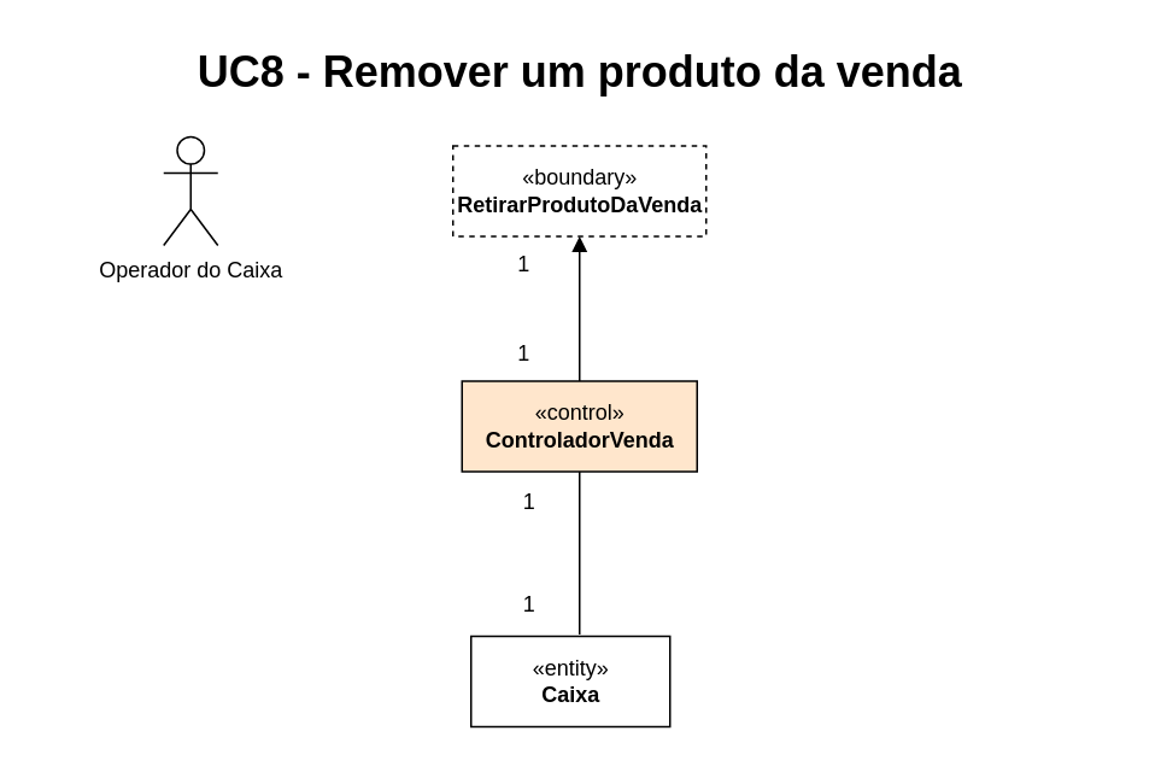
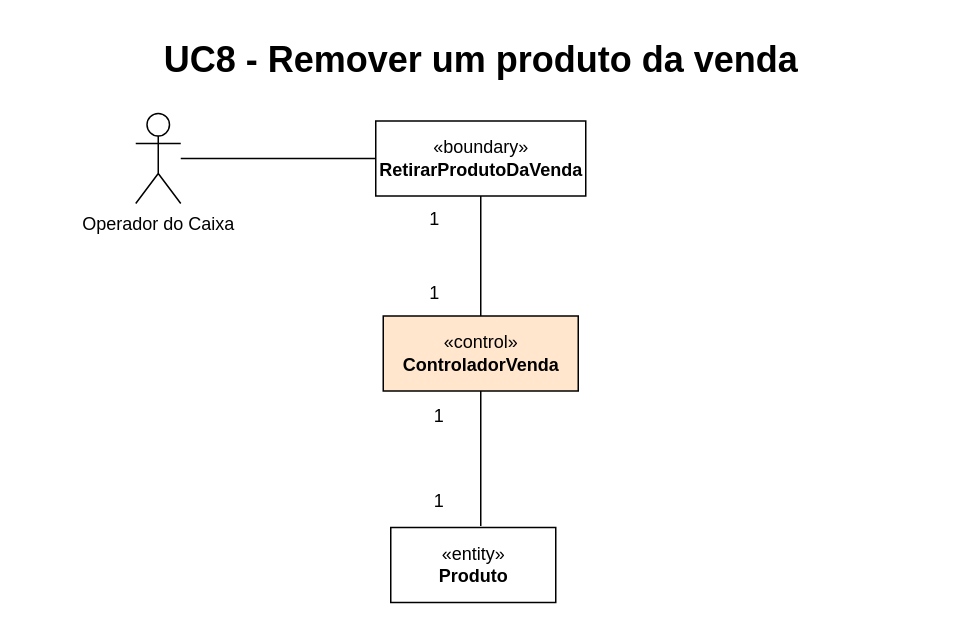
+ <mxCell id="7" value="" style="endArrow=none;html=1;rounded=0;entryX=0;entryY=0.5;entryDx=0;entryDy=0;" edge="1" parent="1" source="6" target="2"><mxGeometry width="50" height="50" relative="1" as="geometry"><mxPoint x="203" y="169" as="sourcePoint" /><mxPoint x="253" y="119" as="targetPoint" /></mxGeometry></mxCell>
- <mxCell id="2" value="«boundary»&lt;br&gt;&lt;b&gt;RetirarProdutoDaVenda&lt;/b&gt;" style="html=1;dashed=1;" vertex="1" parent="1"><mxGeometry x="250" y="80" width="140" height="50" as="geometry" /></mxCell>
+ <mxCell id="2" value="«boundary»&lt;br&gt;&lt;b&gt;RetirarProdutoDaVenda&lt;/b&gt;" style="html=1;" vertex="1" parent="1"><mxGeometry x="250" y="80" width="140" height="50" as="geometry" /></mxCell>
- <mxCell id="4" value="" style="endArrow=block;html=1;rounded=0;entryX=0.5;entryY=1;entryDx=0;entryDy=0;exitX=0.5;exitY=0;exitDx=0;exitDy=0;" edge="1" parent="1" source="3" target="2"><mxGeometry width="50" height="50" relative="1" as="geometry"><mxPoint x="273" y="190" as="sourcePoint" /><mxPoint x="323" y="140" as="targetPoint" /></mxGeometry></mxCell>
+ <mxCell id="4" value="" style="endArrow=none;html=1;rounded=0;entryX=0.5;entryY=1;entryDx=0;entryDy=0;exitX=0.5;exitY=0;exitDx=0;exitDy=0;" edge="1" parent="1" source="3" target="2"><mxGeometry width="50" height="50" relative="1" as="geometry"><mxPoint x="273" y="190" as="sourcePoint" /><mxPoint x="323" y="140" as="targetPoint" /></mxGeometry></mxCell>
- <mxCell id="12" value="«entity»&lt;br&gt;&lt;b&gt;Caixa&lt;/b&gt;" style="html=1;fontSize=12;gradientColor=none;" vertex="1" parent="1"><mxGeometry x="260" y="351" width="110" height="50" as="geometry" /></mxCell>
+ <mxCell id="12" value="«entity»&lt;br&gt;&lt;b&gt;Produto&lt;/b&gt;" style="html=1;fontSize=12;gradientColor=none;" vertex="1" parent="1"><mxGeometry x="260" y="351" width="110" height="50" as="geometry" /></mxCell>
